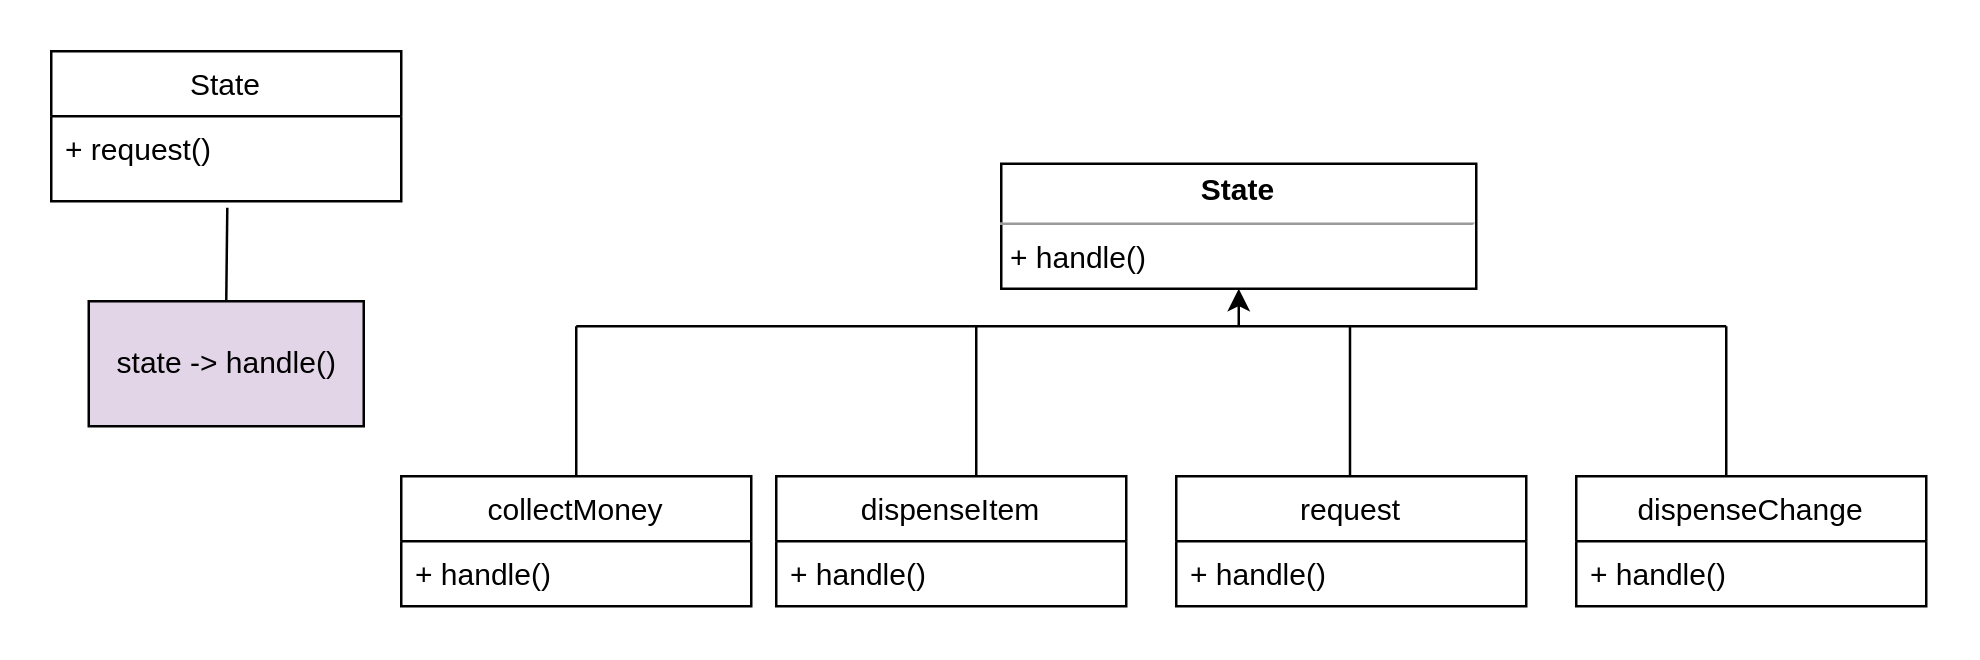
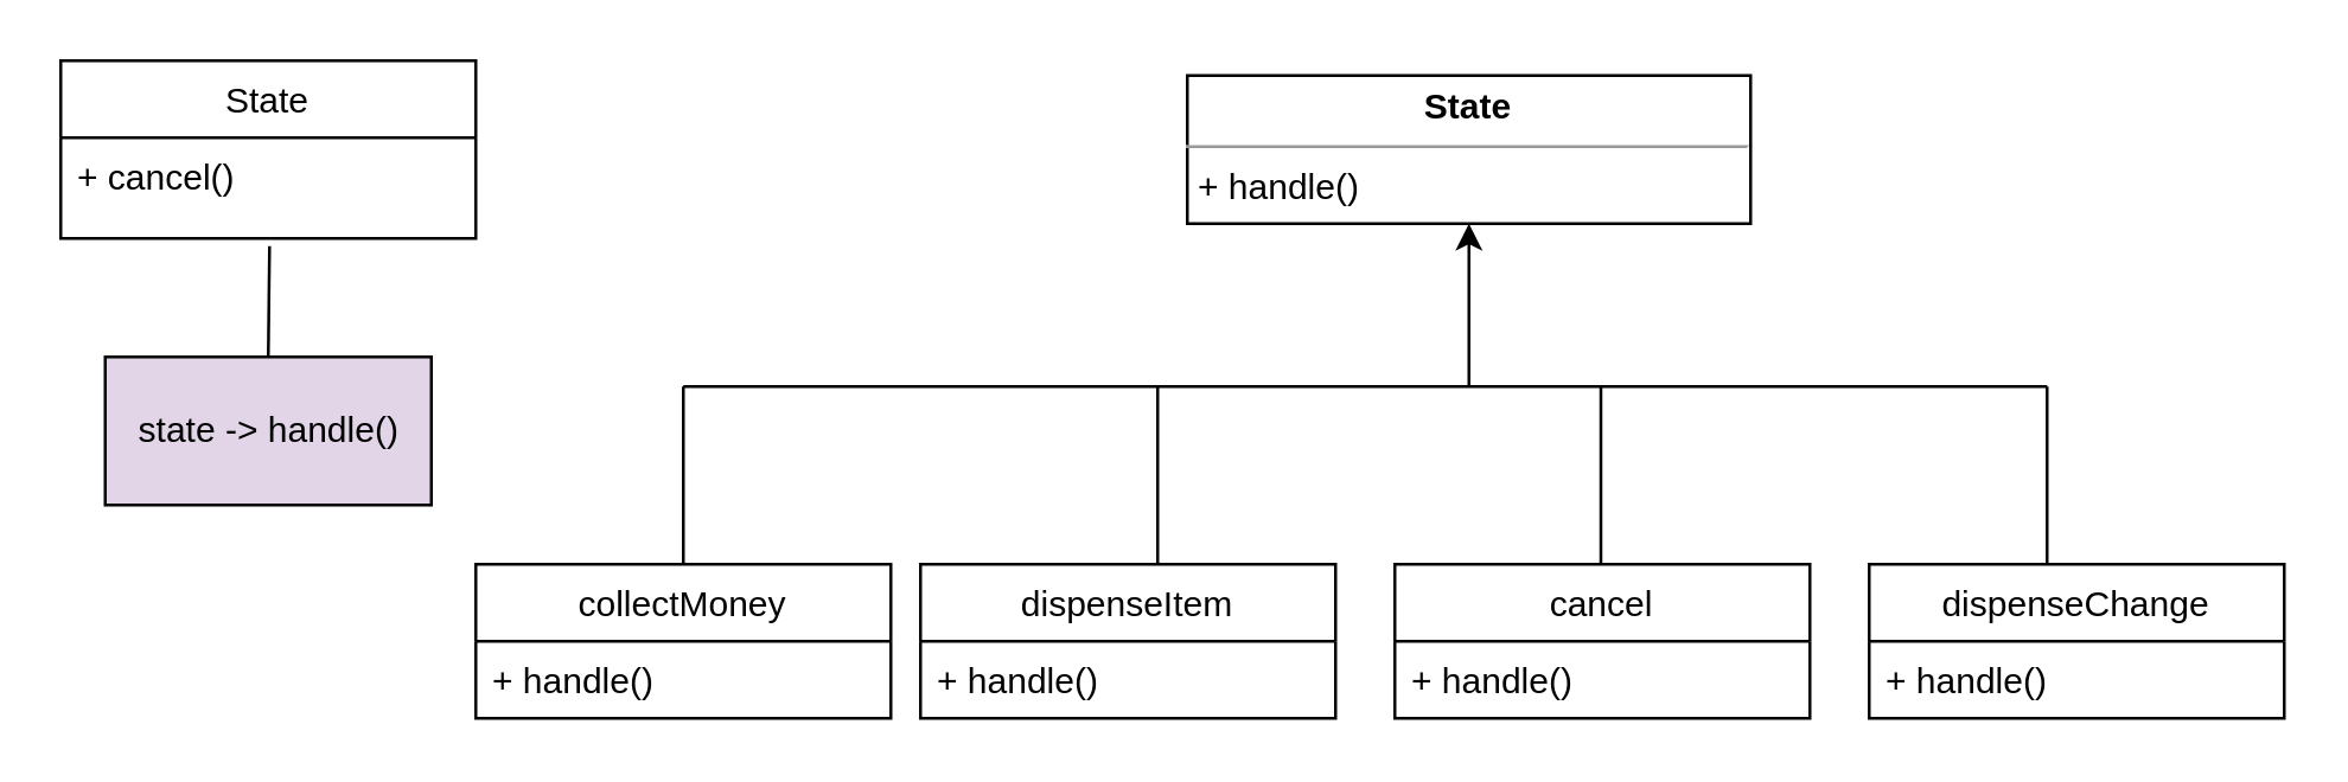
- <mxCell id="3" value="+ request()" style="text;strokeColor=none;fillColor=none;align=left;verticalAlign=top;spacingLeft=4;spacingRight=4;overflow=hidden;rotatable=0;points=[[0,0.5],[1,0.5]];portConstraint=eastwest;" vertex="1" parent="2"><mxGeometry y="26" width="140" height="34" as="geometry" /></mxCell>
+ <mxCell id="3" value="+ cancel()" style="text;strokeColor=none;fillColor=none;align=left;verticalAlign=top;spacingLeft=4;spacingRight=4;overflow=hidden;rotatable=0;points=[[0,0.5],[1,0.5]];portConstraint=eastwest;" vertex="1" parent="2"><mxGeometry y="26" width="140" height="34" as="geometry" /></mxCell>
- <mxCell id="6" value="&lt;p style=&quot;margin: 0px ; margin-top: 4px ; text-align: center&quot;&gt;&lt;b&gt;State&lt;/b&gt;&lt;/p&gt;&lt;hr size=&quot;1&quot;&gt;&lt;p style=&quot;margin: 0px ; margin-left: 4px&quot;&gt;+ handle()&lt;br&gt;&lt;/p&gt;" style="verticalAlign=top;align=left;overflow=fill;fontSize=12;fontFamily=Helvetica;html=1;" vertex="1" parent="1"><mxGeometry x="400" y="65" width="190" height="50" as="geometry" /></mxCell>
+ <mxCell id="6" value="&lt;p style=&quot;margin: 0px ; margin-top: 4px ; text-align: center&quot;&gt;&lt;b&gt;State&lt;/b&gt;&lt;/p&gt;&lt;hr size=&quot;1&quot;&gt;&lt;p style=&quot;margin: 0px ; margin-left: 4px&quot;&gt;+ handle()&lt;br&gt;&lt;/p&gt;" style="verticalAlign=top;align=left;overflow=fill;fontSize=12;fontFamily=Helvetica;html=1;" vertex="1" parent="1"><mxGeometry x="400" y="25" width="190" height="50" as="geometry" /></mxCell>
- <mxCell id="11" value="request" style="swimlane;fontStyle=0;childLayout=stackLayout;horizontal=1;startSize=26;fillColor=none;horizontalStack=0;resizeParent=1;resizeParentMax=0;resizeLast=0;collapsible=1;marginBottom=0;" vertex="1" parent="1"><mxGeometry x="470" y="190" width="140" height="52" as="geometry" /></mxCell>
+ <mxCell id="11" value="cancel" style="swimlane;fontStyle=0;childLayout=stackLayout;horizontal=1;startSize=26;fillColor=none;horizontalStack=0;resizeParent=1;resizeParentMax=0;resizeLast=0;collapsible=1;marginBottom=0;" vertex="1" parent="1"><mxGeometry x="470" y="190" width="140" height="52" as="geometry" /></mxCell>
